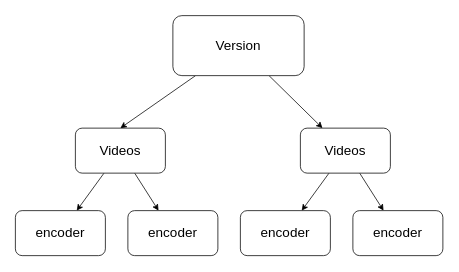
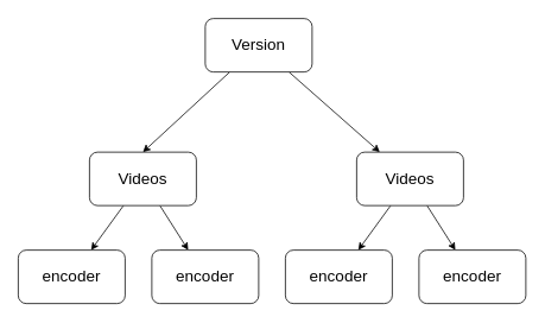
- <mxCell id="4" value="&lt;font style=&quot;font-size: 18px;&quot;&gt;Version&lt;/font&gt;" style="rounded=1;whiteSpace=wrap;html=1;" vertex="1" parent="1"><mxGeometry x="230" y="20" width="175" height="80" as="geometry" /></mxCell>
+ <mxCell id="4" value="&lt;font style=&quot;font-size: 18px;&quot;&gt;Version&lt;/font&gt;" style="rounded=1;whiteSpace=wrap;html=1;" vertex="1" parent="1"><mxGeometry x="230" y="20" width="120" height="60" as="geometry" /></mxCell>
